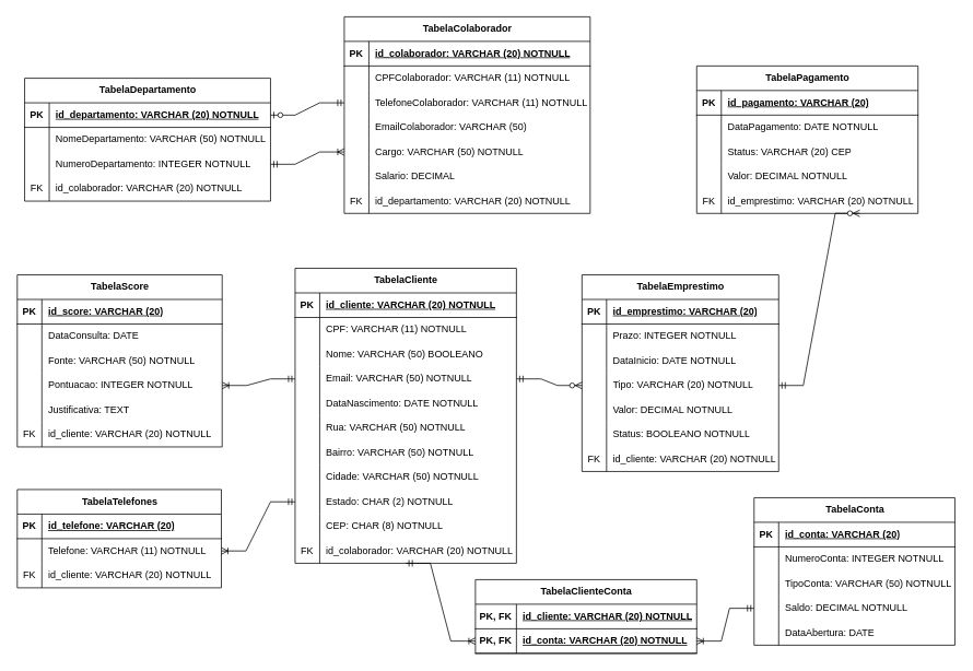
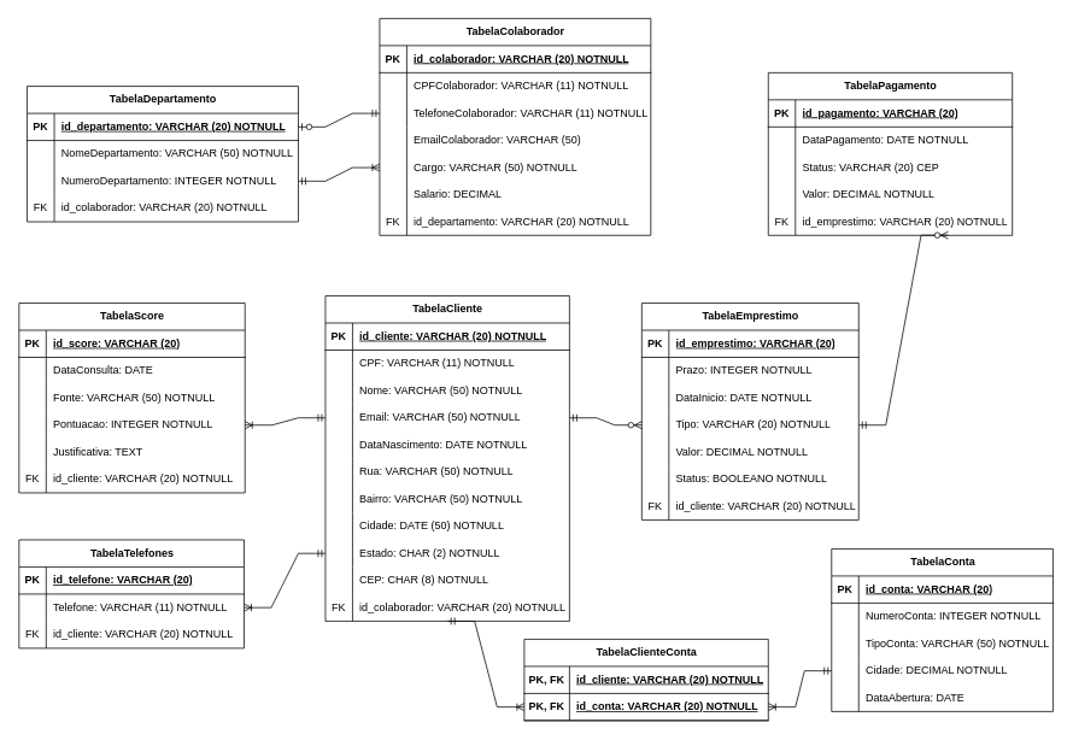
- <mxCell id="33" value="Nome: VARCHAR (50) BOOLEANO" style="shape=partialRectangle;connectable=0;fillColor=none;top=0;left=0;bottom=0;right=0;align=left;spacingLeft=6;overflow=hidden;whiteSpace=wrap;html=1;" parent="31" vertex="1"><mxGeometry x="30" width="240" height="30" as="geometry"><mxRectangle width="240" height="30" as="alternateBounds" /></mxGeometry></mxCell>
+ <mxCell id="33" value="Nome: VARCHAR (50) NOTNULL" style="shape=partialRectangle;connectable=0;fillColor=none;top=0;left=0;bottom=0;right=0;align=left;spacingLeft=6;overflow=hidden;whiteSpace=wrap;html=1;" parent="31" vertex="1"><mxGeometry x="30" width="240" height="30" as="geometry"><mxRectangle width="240" height="30" as="alternateBounds" /></mxGeometry></mxCell>
- <mxCell id="48" value="Cidade: VARCHAR (50)&amp;nbsp;NOTNULL" style="shape=partialRectangle;connectable=0;fillColor=none;top=0;left=0;bottom=0;right=0;align=left;spacingLeft=6;overflow=hidden;whiteSpace=wrap;html=1;" parent="46" vertex="1"><mxGeometry x="30" width="240" height="30" as="geometry"><mxRectangle width="240" height="30" as="alternateBounds" /></mxGeometry></mxCell>
+ <mxCell id="48" value="Cidade: DATE (50)&amp;nbsp;NOTNULL" style="shape=partialRectangle;connectable=0;fillColor=none;top=0;left=0;bottom=0;right=0;align=left;spacingLeft=6;overflow=hidden;whiteSpace=wrap;html=1;" parent="46" vertex="1"><mxGeometry x="30" width="240" height="30" as="geometry"><mxRectangle width="240" height="30" as="alternateBounds" /></mxGeometry></mxCell>
- <mxCell id="141" value="Saldo: DECIMAL NOTNULL" style="shape=partialRectangle;connectable=0;fillColor=none;top=0;left=0;bottom=0;right=0;align=left;spacingLeft=6;overflow=hidden;whiteSpace=wrap;html=1;" parent="139" vertex="1"><mxGeometry x="30" width="215.0" height="30" as="geometry"><mxRectangle width="215.0" height="30" as="alternateBounds" /></mxGeometry></mxCell>
+ <mxCell id="141" value="Cidade: DECIMAL NOTNULL" style="shape=partialRectangle;connectable=0;fillColor=none;top=0;left=0;bottom=0;right=0;align=left;spacingLeft=6;overflow=hidden;whiteSpace=wrap;html=1;" parent="139" vertex="1"><mxGeometry x="30" width="215.0" height="30" as="geometry"><mxRectangle width="215.0" height="30" as="alternateBounds" /></mxGeometry></mxCell>
